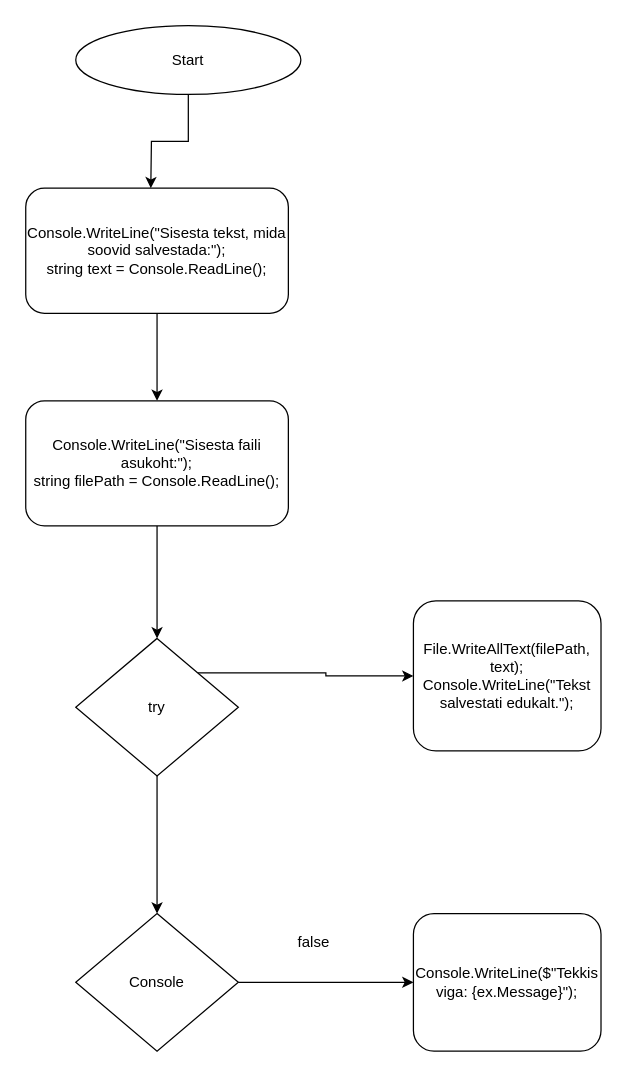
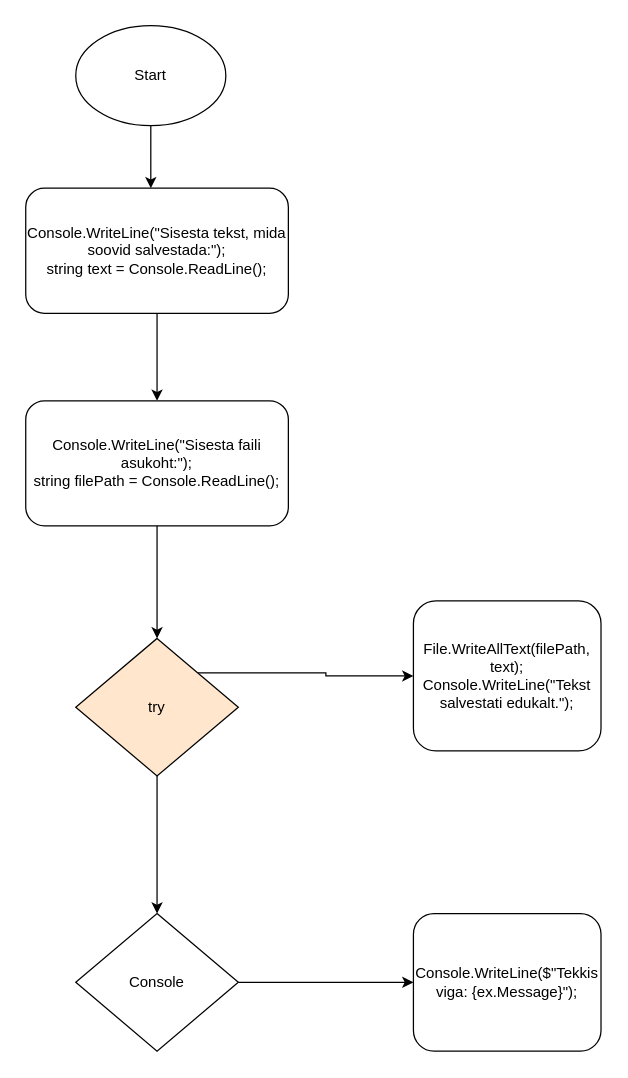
- <mxCell id="3" value="Start" style="ellipse;whiteSpace=wrap;html=1;" vertex="1" parent="1"><mxGeometry x="60" y="20" width="180" height="55" as="geometry" /></mxCell>
+ <mxCell id="3" value="Start" style="ellipse;whiteSpace=wrap;html=1;" vertex="1" parent="1"><mxGeometry x="60" y="20" width="120" height="80" as="geometry" /></mxCell>
- <mxCell id="10" value="try" style="rhombus;whiteSpace=wrap;html=1;" vertex="1" parent="1"><mxGeometry x="60" y="510" width="130" height="110" as="geometry" /></mxCell>
+ <mxCell id="10" value="try" style="rhombus;whiteSpace=wrap;html=1;fillColor=#ffe6cc;" vertex="1" parent="1"><mxGeometry x="60" y="510" width="130" height="110" as="geometry" /></mxCell>
- <mxCell id="15" value="false" style="text;html=1;align=center;verticalAlign=middle;resizable=0;points=[];autosize=1;strokeColor=none;fillColor=none;" vertex="1" parent="1"><mxGeometry x="225" y="738" width="50" height="30" as="geometry" /></mxCell>
